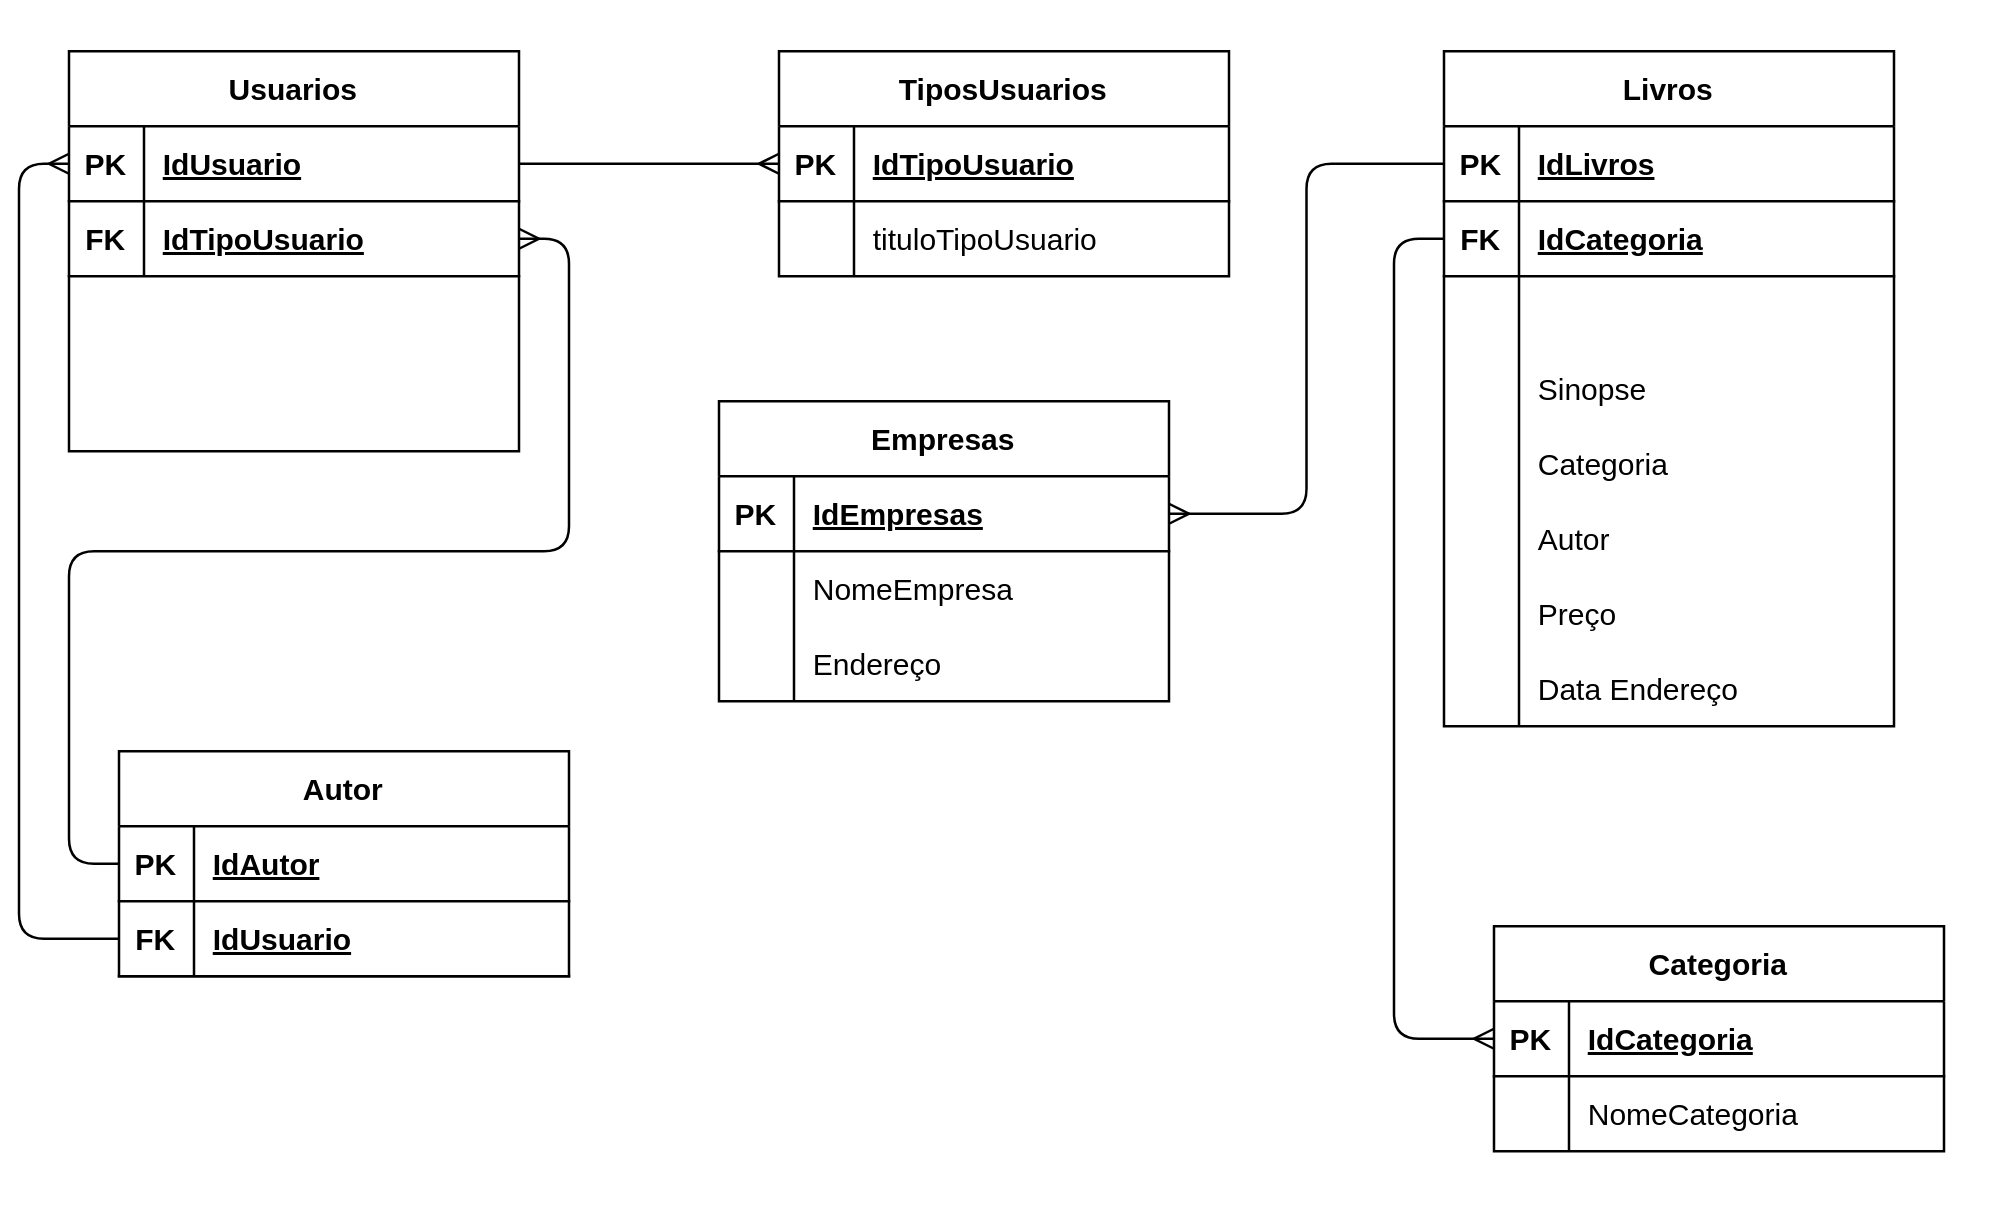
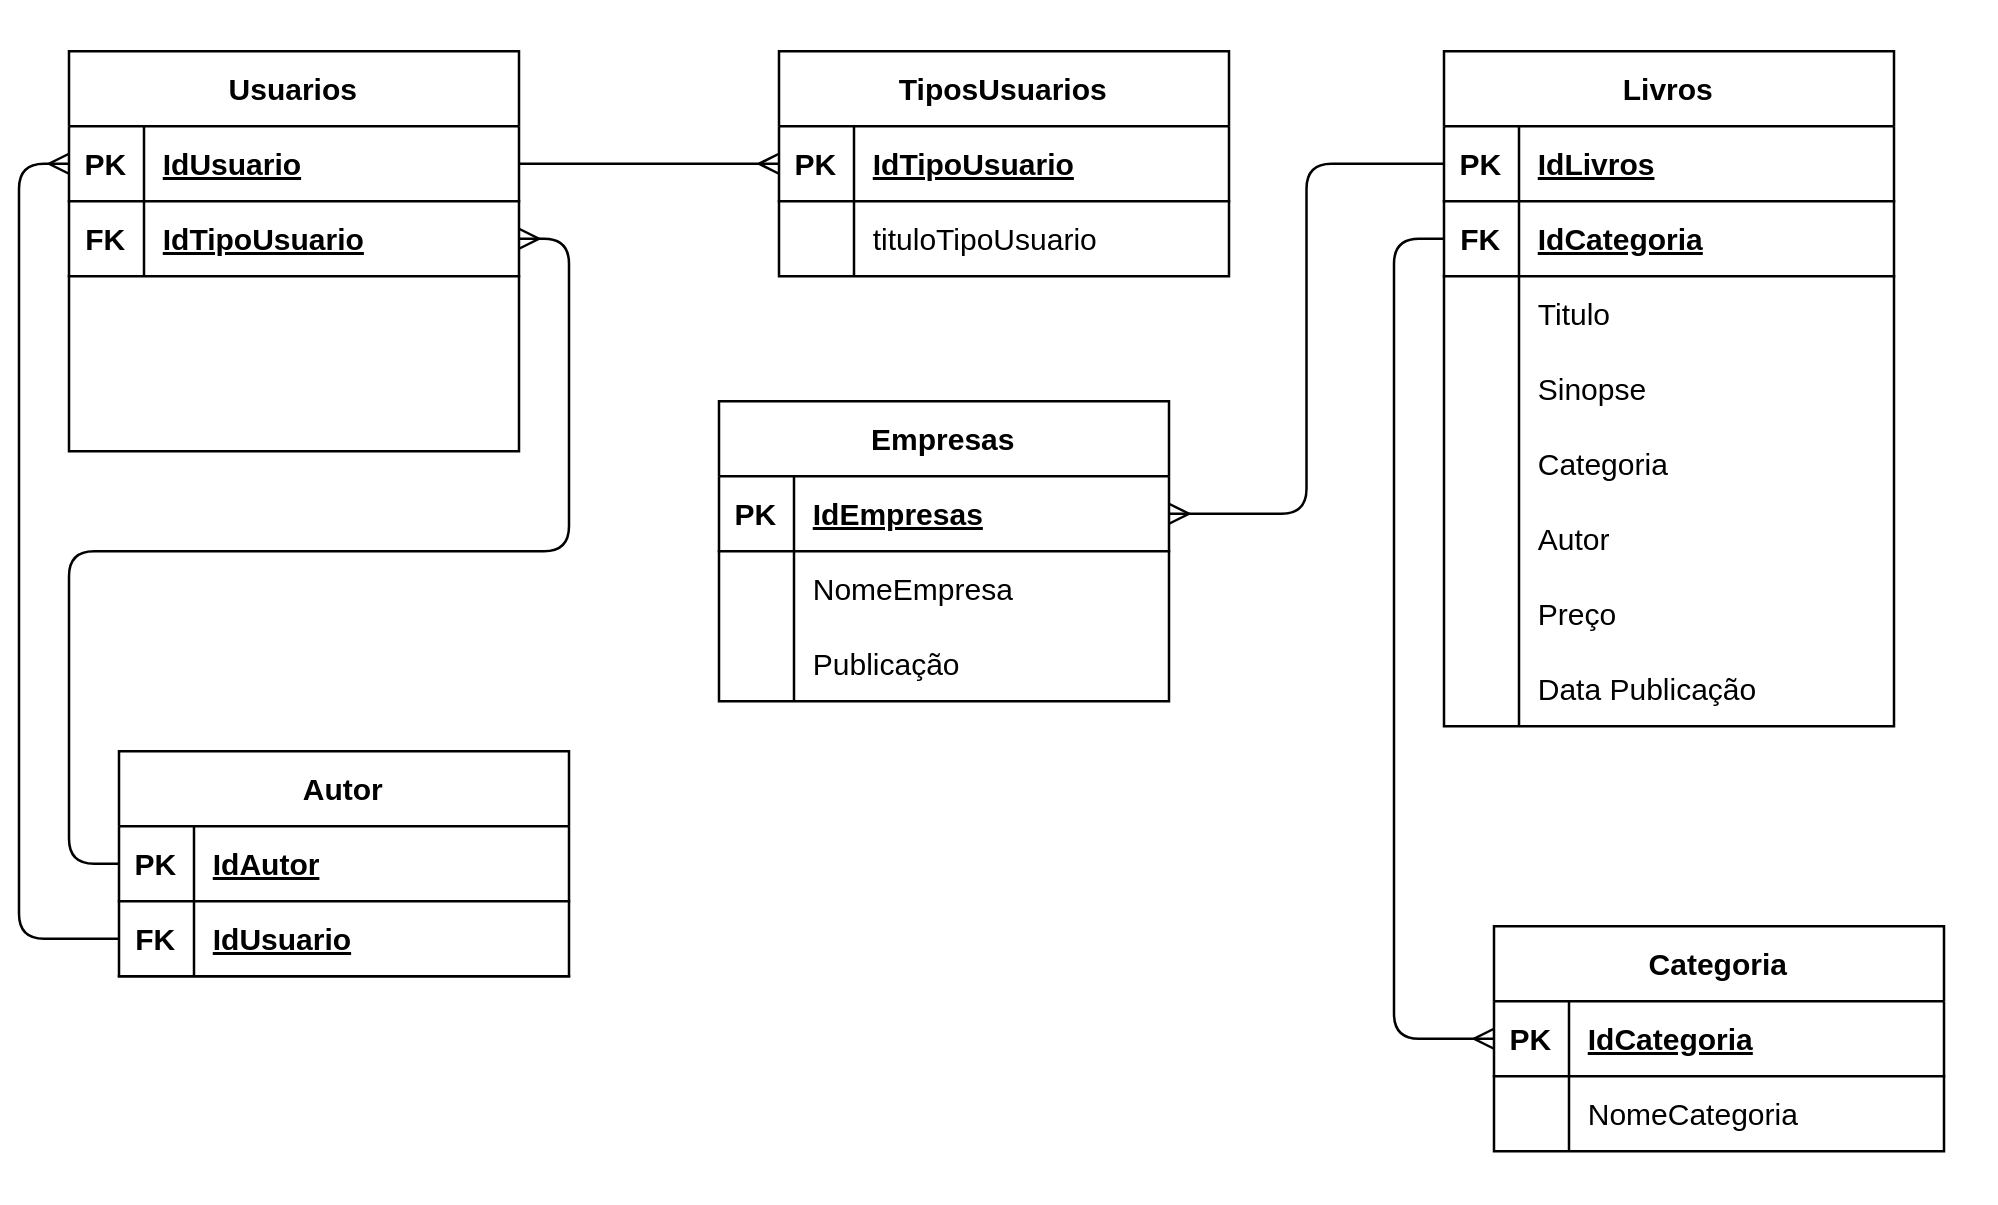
+ <mxCell id="39" value="Titulo" style="shape=partialRectangle;connectable=0;fillColor=none;top=0;left=0;bottom=0;right=0;align=left;spacingLeft=6;overflow=hidden;" vertex="1" parent="37"><mxGeometry x="30" width="150" height="30" as="geometry" /></mxCell>
- <mxCell id="22" value="Endereço" style="shape=partialRectangle;connectable=0;fillColor=none;top=0;left=0;bottom=0;right=0;align=left;spacingLeft=6;overflow=hidden;" vertex="1" parent="20"><mxGeometry x="30" width="150" height="30" as="geometry" /></mxCell>
+ <mxCell id="22" value="Publicação" style="shape=partialRectangle;connectable=0;fillColor=none;top=0;left=0;bottom=0;right=0;align=left;spacingLeft=6;overflow=hidden;" vertex="1" parent="20"><mxGeometry x="30" width="150" height="30" as="geometry" /></mxCell>
- <mxCell id="54" value="Data Endereço" style="shape=partialRectangle;connectable=0;fillColor=none;top=0;left=0;bottom=0;right=0;align=left;spacingLeft=6;overflow=hidden;" vertex="1" parent="52"><mxGeometry x="30" width="150" height="30" as="geometry" /></mxCell>
+ <mxCell id="54" value="Data Publicação" style="shape=partialRectangle;connectable=0;fillColor=none;top=0;left=0;bottom=0;right=0;align=left;spacingLeft=6;overflow=hidden;" vertex="1" parent="52"><mxGeometry x="30" width="150" height="30" as="geometry" /></mxCell>
